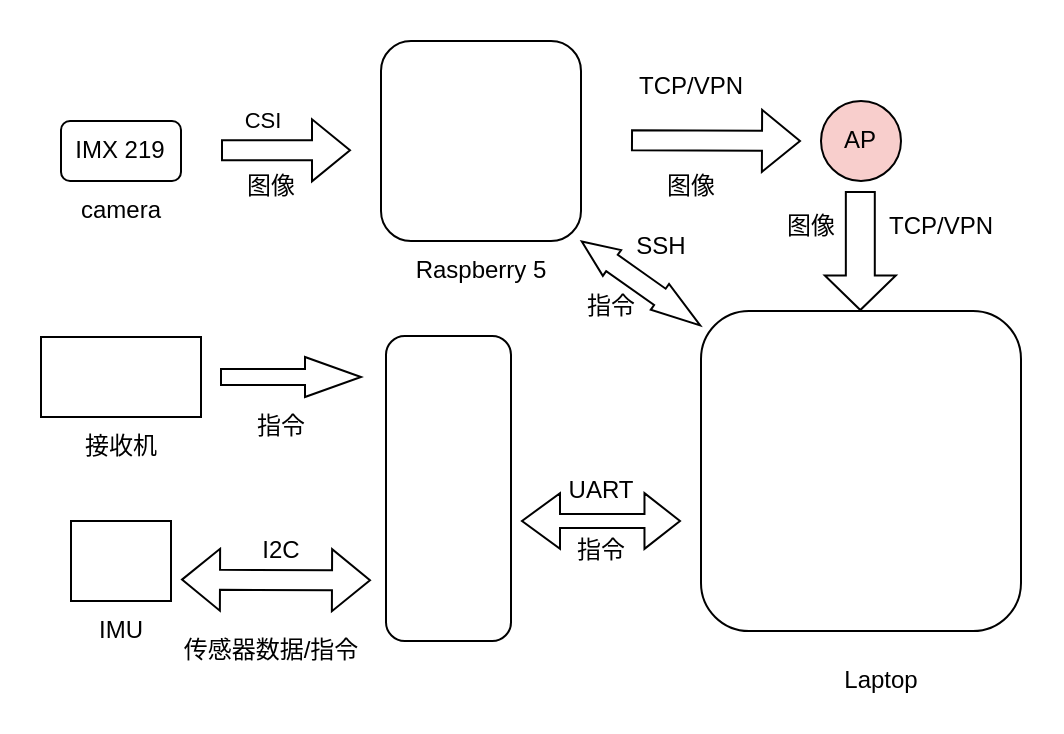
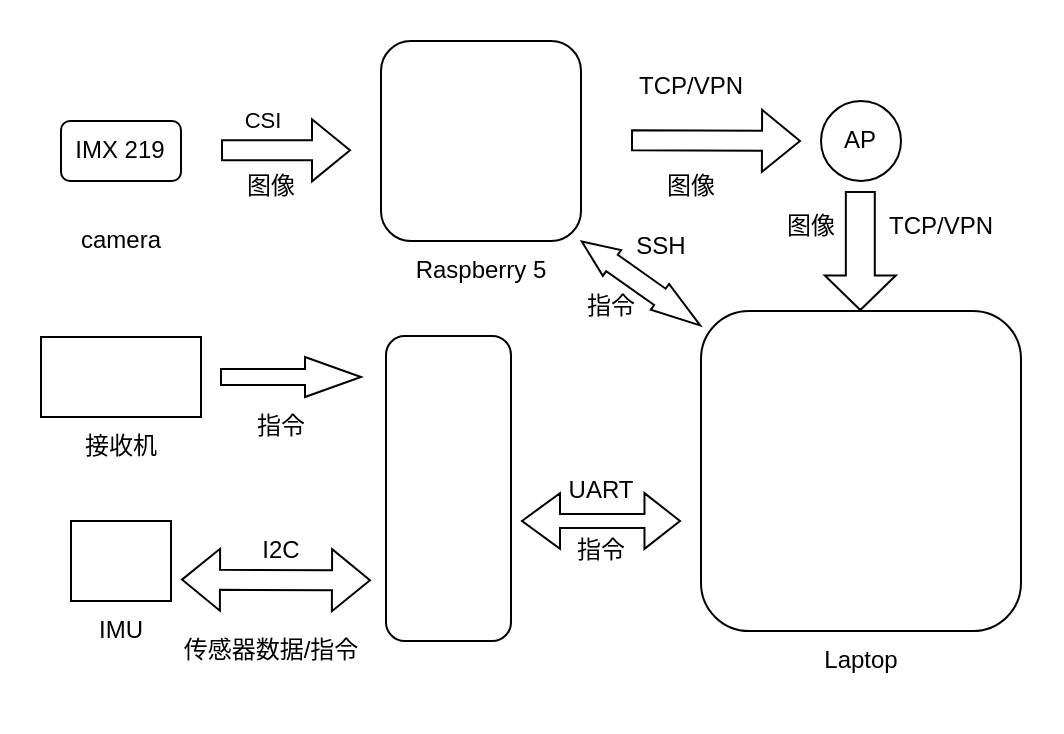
- <mxCell id="14" value="AP" style="ellipse;whiteSpace=wrap;html=1;aspect=fixed;fillColor=#f8cecc;" vertex="1" parent="1"><mxGeometry x="410" y="50" width="40" height="40" as="geometry" /></mxCell>
+ <mxCell id="14" value="AP" style="ellipse;whiteSpace=wrap;html=1;aspect=fixed;" vertex="1" parent="1"><mxGeometry x="410" y="50" width="40" height="40" as="geometry" /></mxCell>
- <mxCell id="8" value="camera" style="text;html=1;align=center;verticalAlign=middle;resizable=0;points=[];autosize=1;strokeColor=none;fillColor=none;" vertex="1" parent="1"><mxGeometry x="30" y="90" width="60" height="30" as="geometry" /></mxCell>
+ <mxCell id="8" value="camera" style="text;html=1;align=center;verticalAlign=middle;resizable=0;points=[];autosize=1;strokeColor=none;fillColor=none;" vertex="1" parent="1"><mxGeometry x="30" y="105" width="60" height="30" as="geometry" /></mxCell>
- <mxCell id="10" value="Laptop" style="text;html=1;align=center;verticalAlign=middle;resizable=0;points=[];autosize=1;strokeColor=none;fillColor=none;" vertex="1" parent="1"><mxGeometry x="410" y="325" width="60" height="30" as="geometry" /></mxCell>
+ <mxCell id="10" value="Laptop" style="text;html=1;align=center;verticalAlign=middle;resizable=0;points=[];autosize=1;strokeColor=none;fillColor=none;" vertex="1" parent="1"><mxGeometry x="400" y="315" width="60" height="30" as="geometry" /></mxCell>
